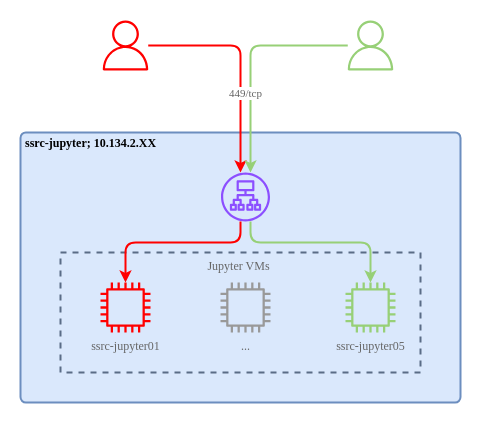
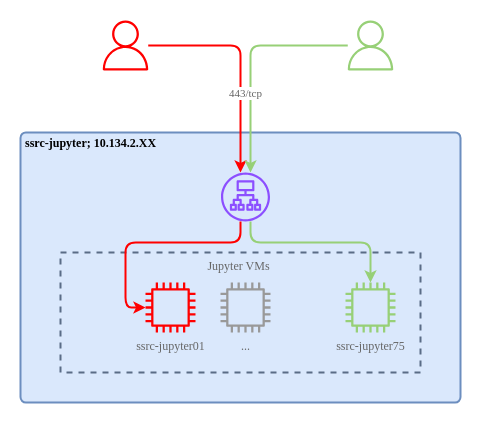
- <mxCell id="14" value="&lt;font&gt;449/tcp&lt;/font&gt;" style="edgeLabel;html=1;align=center;verticalAlign=middle;resizable=0;points=[];fontFamily=Verdana;fontColor=#666666;" vertex="1" connectable="0" parent="1"><mxGeometry x="244" y="92" as="geometry" /></mxCell>
+ <mxCell id="14" value="&lt;font&gt;443/tcp&lt;/font&gt;" style="edgeLabel;html=1;align=center;verticalAlign=middle;resizable=0;points=[];fontFamily=Verdana;fontColor=#666666;" vertex="1" connectable="0" parent="1"><mxGeometry x="244" y="92" as="geometry" /></mxCell>
- <mxCell id="4" value="&lt;font&gt;ssrc-jupyter01&lt;/font&gt;" style="sketch=0;outlineConnect=0;fontColor=#666666;gradientColor=none;fillColor=#FF0000;strokeColor=none;dashed=0;verticalLabelPosition=bottom;verticalAlign=top;align=center;html=1;fontSize=12;fontStyle=0;aspect=fixed;pointerEvents=1;shape=mxgraph.aws4.instance2;fontFamily=Verdana;" vertex="1" parent="1"><mxGeometry x="100" y="282" width="50" height="50" as="geometry" /></mxCell>
+ <mxCell id="4" value="&lt;font&gt;ssrc-jupyter01&lt;/font&gt;" style="sketch=0;outlineConnect=0;fontColor=#666666;gradientColor=none;fillColor=#FF0000;strokeColor=none;dashed=0;verticalLabelPosition=bottom;verticalAlign=top;align=center;html=1;fontSize=12;fontStyle=0;aspect=fixed;pointerEvents=1;shape=mxgraph.aws4.instance2;fontFamily=Verdana;" vertex="1" parent="1"><mxGeometry x="145" y="282" width="50" height="50" as="geometry" /></mxCell>
- <mxCell id="5" value="ssrc-jupyter05" style="sketch=0;outlineConnect=0;fillColor=#97D077;strokeColor=#82b366;dashed=0;verticalLabelPosition=bottom;verticalAlign=top;align=center;html=1;fontSize=12;fontStyle=0;aspect=fixed;pointerEvents=1;shape=mxgraph.aws4.instance2;fontFamily=Verdana;fontColor=#666666;" vertex="1" parent="1"><mxGeometry x="345" y="282" width="50" height="50" as="geometry" /></mxCell>
+ <mxCell id="5" value="ssrc-jupyter75" style="sketch=0;outlineConnect=0;fillColor=#97D077;strokeColor=#82b366;dashed=0;verticalLabelPosition=bottom;verticalAlign=top;align=center;html=1;fontSize=12;fontStyle=0;aspect=fixed;pointerEvents=1;shape=mxgraph.aws4.instance2;fontFamily=Verdana;fontColor=#666666;" vertex="1" parent="1"><mxGeometry x="345" y="282" width="50" height="50" as="geometry" /></mxCell>
